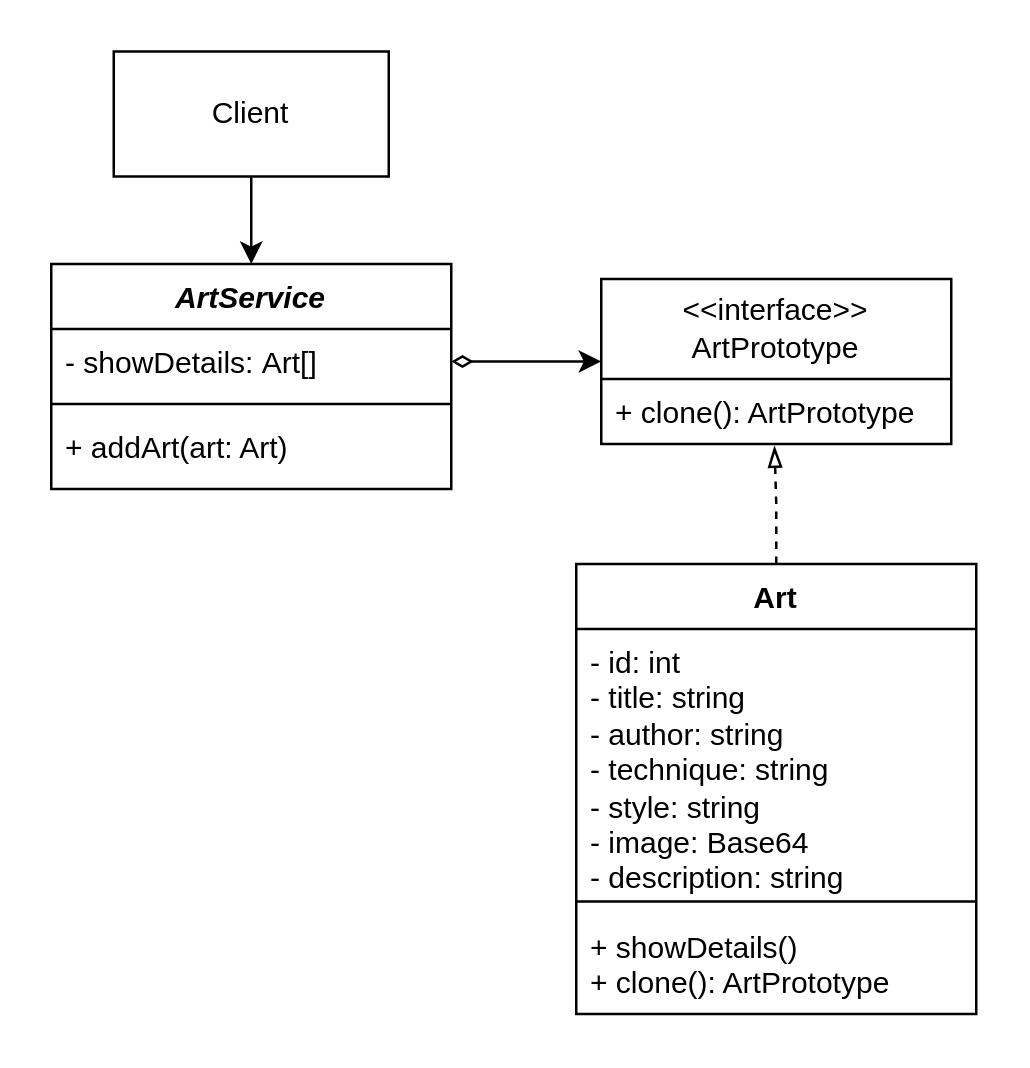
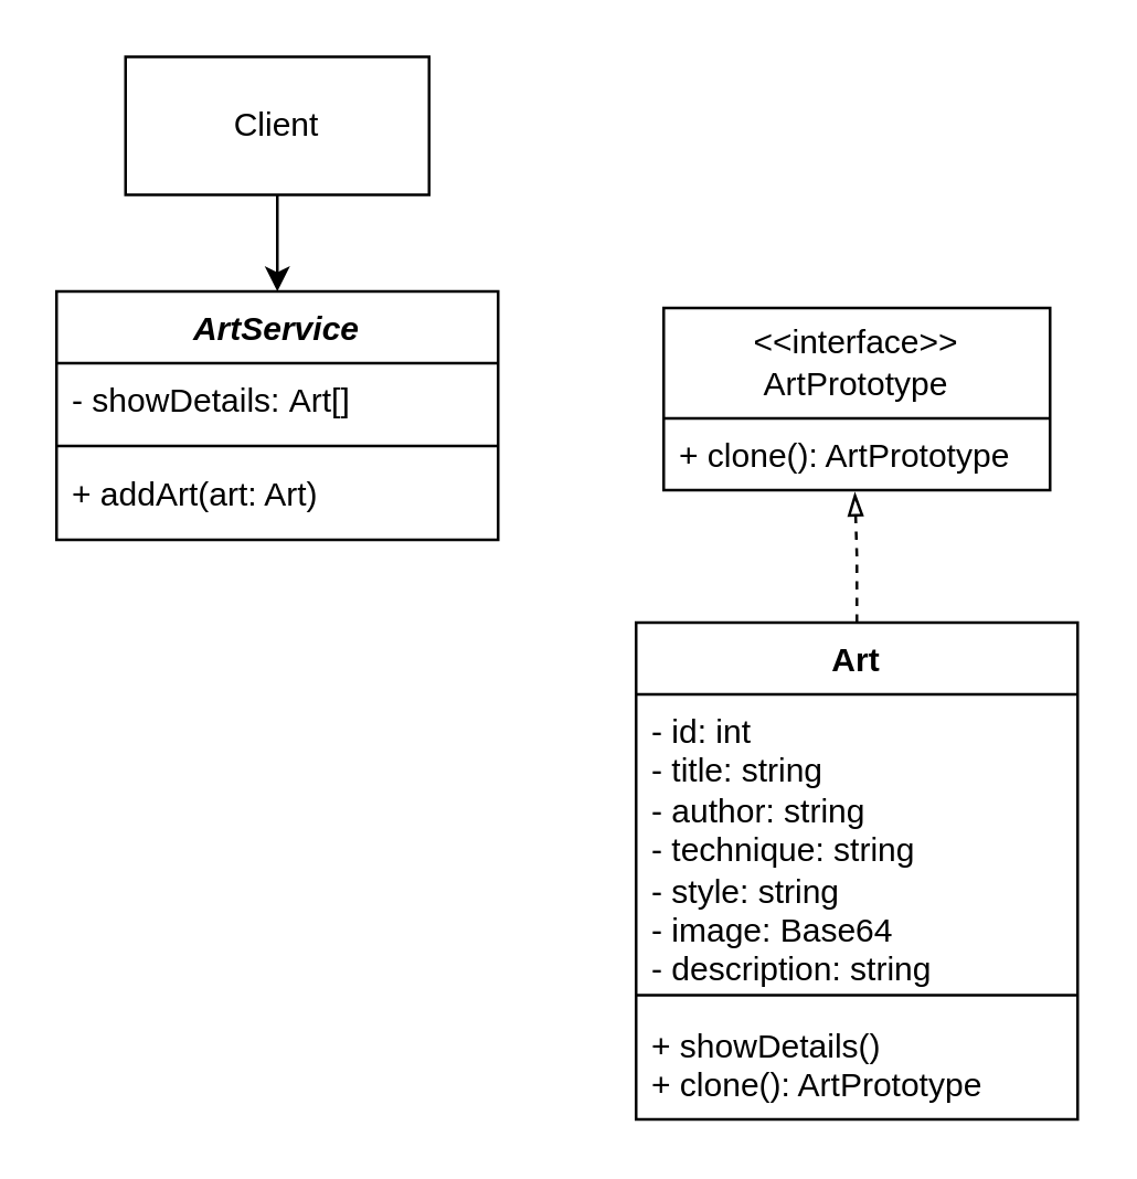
- <mxCell id="10" style="edgeStyle=orthogonalEdgeStyle;rounded=0;orthogonalLoop=1;jettySize=auto;html=1;entryX=0;entryY=0.5;entryDx=0;entryDy=0;startArrow=diamondThin;startFill=0;" parent="1" source="3" target="8" edge="1"><mxGeometry relative="1" as="geometry"><Array as="points"><mxPoint x="230" y="144" /><mxPoint x="230" y="144" /></Array></mxGeometry></mxCell>
